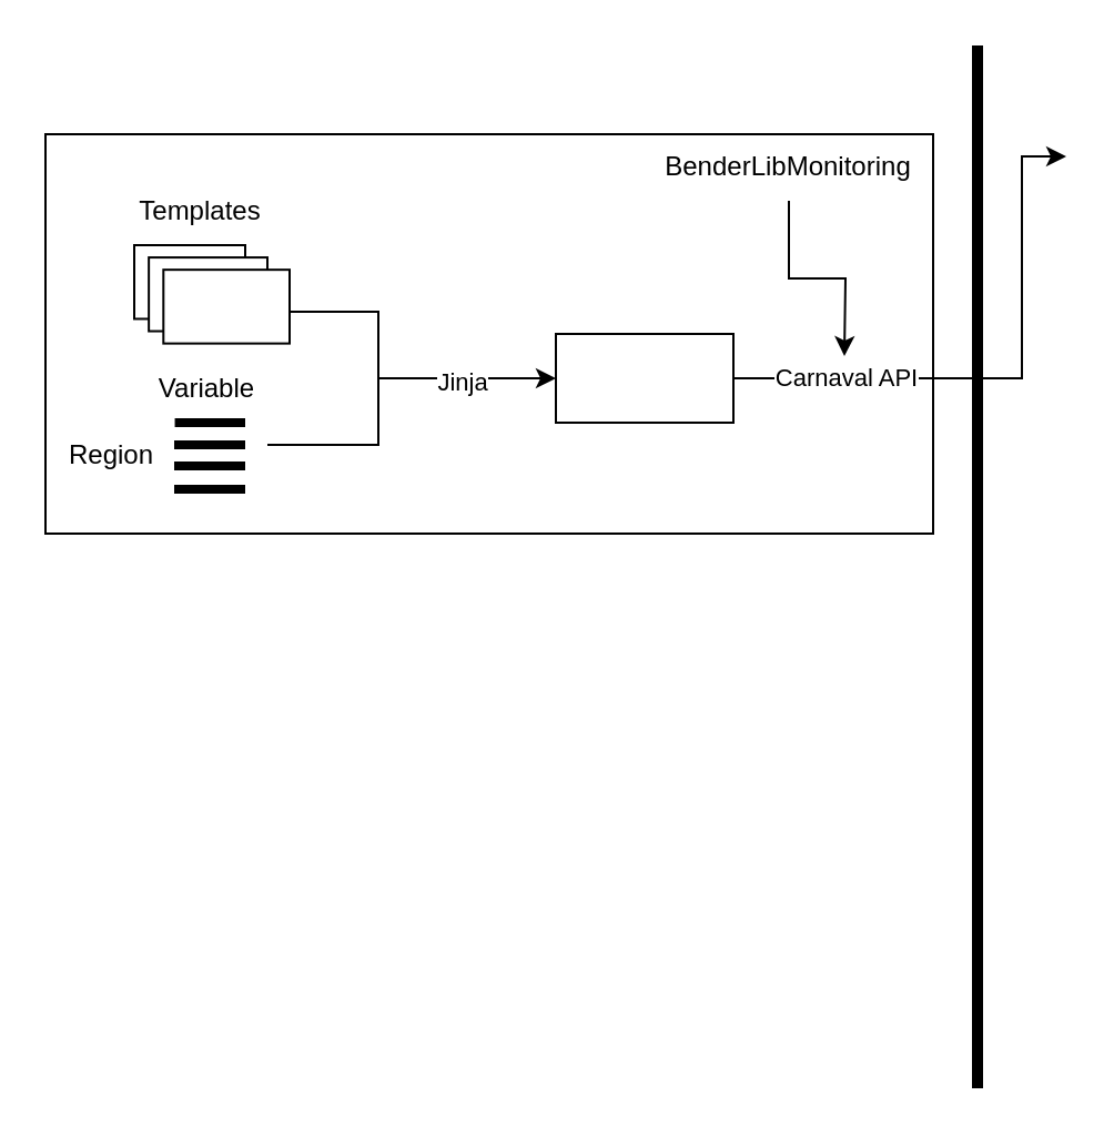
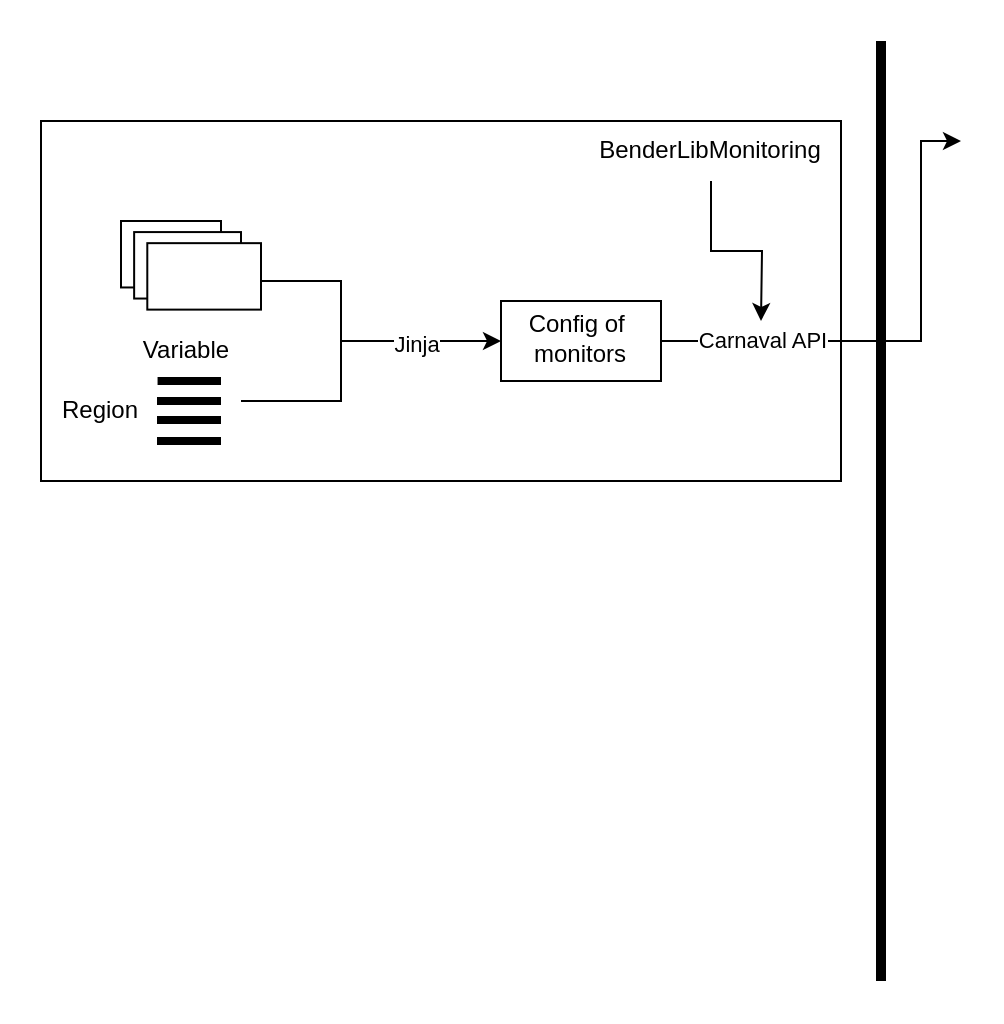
- <mxCell id="7" value="Templates" style="text;html=1;strokeColor=none;fillColor=none;align=center;verticalAlign=middle;whiteSpace=wrap;rounded=0;" vertex="1" parent="6"><mxGeometry x="40" y="20" width="60" height="30" as="geometry" /></mxCell>
+ <mxCell id="23" value="Config of&amp;nbsp; monitors" style="text;html=1;strokeColor=none;fillColor=none;align=center;verticalAlign=middle;whiteSpace=wrap;rounded=0;" vertex="1" parent="8"><mxGeometry x="205" y="34.31" width="70" height="30" as="geometry" /></mxCell>
